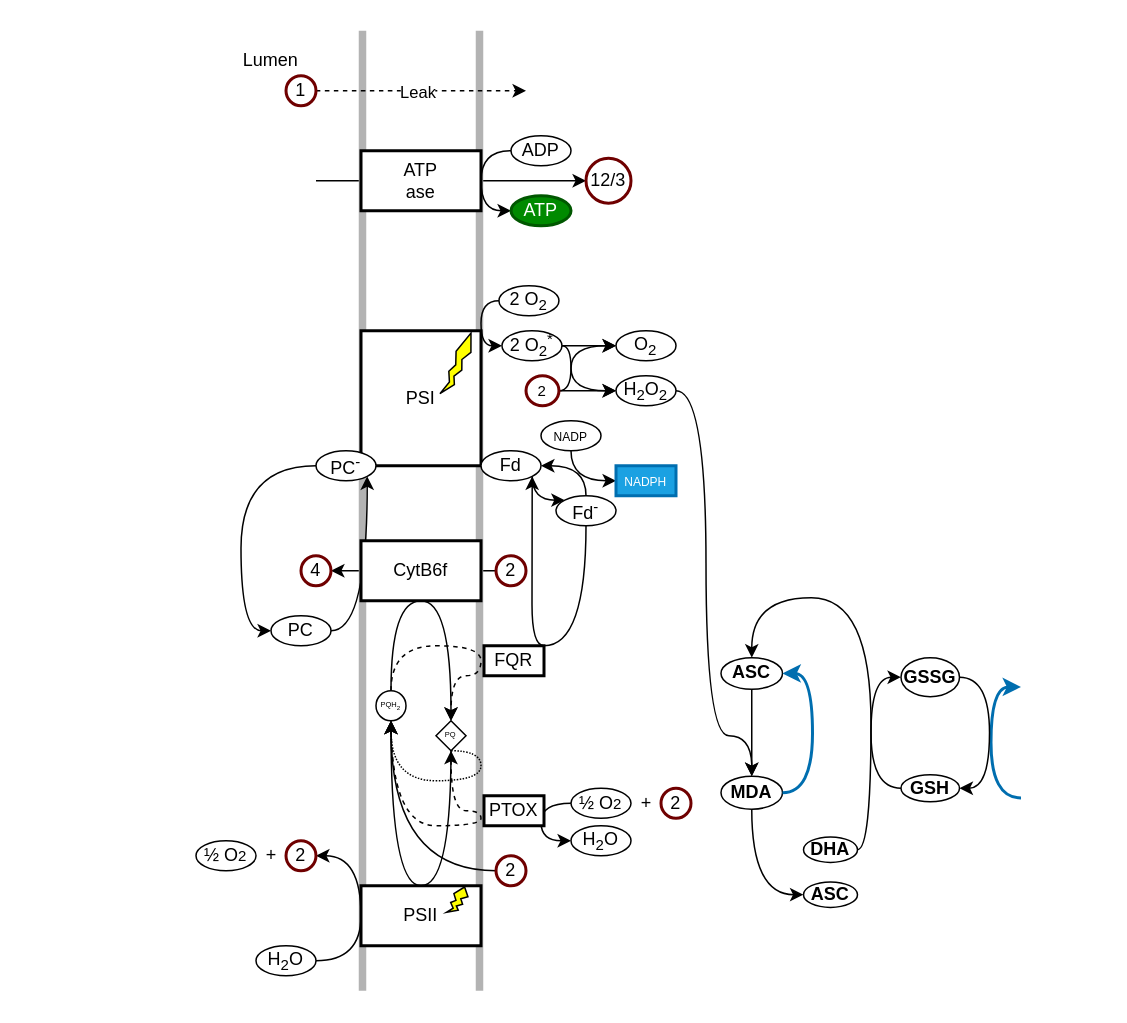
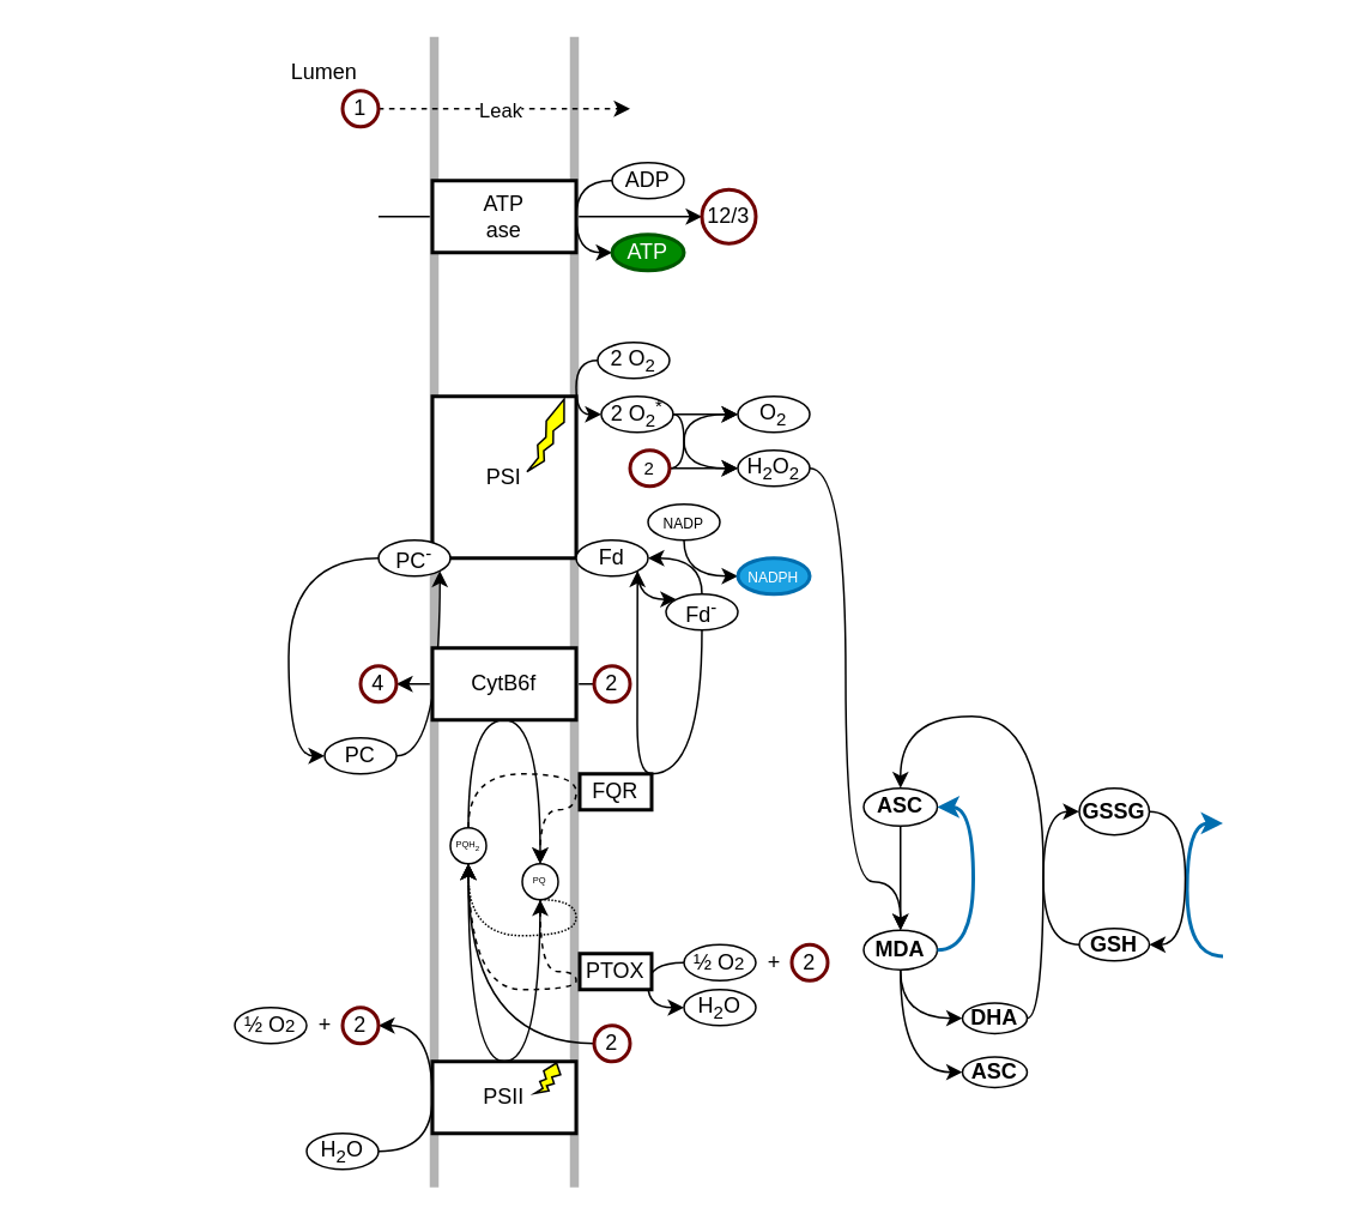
- <mxCell id="17" value="&lt;font style=&quot;font-size: 8px&quot;&gt;NADPH&lt;/font&gt;" style="whiteSpace=wrap;html=1;strokeColor=#006EAF;strokeWidth=2;fillColor=#1ba1e2;fontColor=#ffffff;rounded=0;" parent="1" vertex="1"><mxGeometry x="410" y="310" width="40" height="20" as="geometry" /></mxCell>
+ <mxCell id="17" value="&lt;font style=&quot;font-size: 8px&quot;&gt;NADPH&lt;/font&gt;" style="ellipse;whiteSpace=wrap;html=1;strokeColor=#006EAF;strokeWidth=2;fillColor=#1ba1e2;fontColor=#ffffff;" parent="1" vertex="1"><mxGeometry x="410" y="310" width="40" height="20" as="geometry" /></mxCell>
- <mxCell id="32" value="&lt;font style=&quot;font-size: 5px&quot;&gt;PQ&lt;/font&gt;" style="rhombus;whiteSpace=wrap;html=1;strokeColor=#000000;strokeWidth=1;spacingTop=-6;" parent="1" vertex="1"><mxGeometry x="290" y="480" width="20" height="20" as="geometry" /></mxCell>
+ <mxCell id="32" value="&lt;font style=&quot;font-size: 5px&quot;&gt;PQ&lt;/font&gt;" style="ellipse;whiteSpace=wrap;html=1;strokeColor=#000000;strokeWidth=1;spacingTop=-6;" parent="1" vertex="1"><mxGeometry x="290" y="480" width="20" height="20" as="geometry" /></mxCell>
+ <mxCell id="61" value="" style="edgeStyle=orthogonalEdgeStyle;curved=1;rounded=0;orthogonalLoop=1;jettySize=auto;html=1;exitX=0.5;exitY=1;exitDx=0;exitDy=0;entryX=0;entryY=0.5;entryDx=0;entryDy=0;strokeColor=#000000;strokeWidth=1;" parent="1" source="56" target="60" edge="1"><mxGeometry x="220" y="324.45" as="geometry" /></mxCell>
